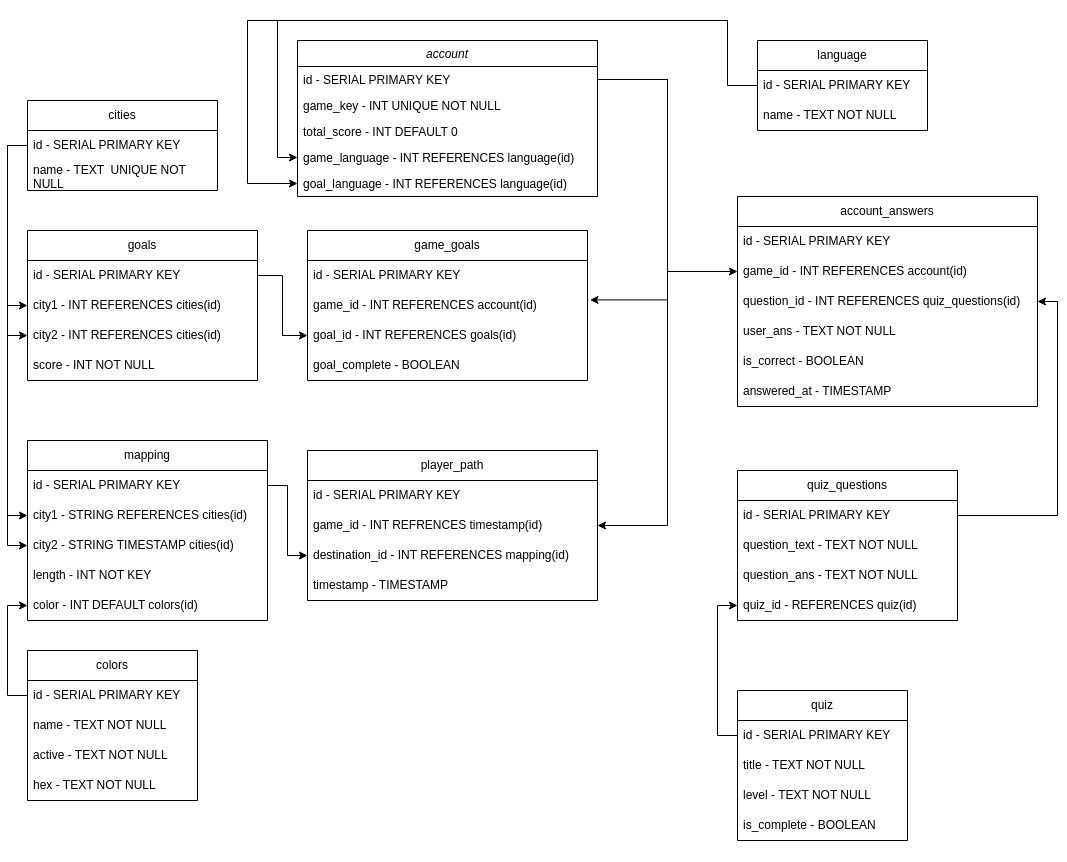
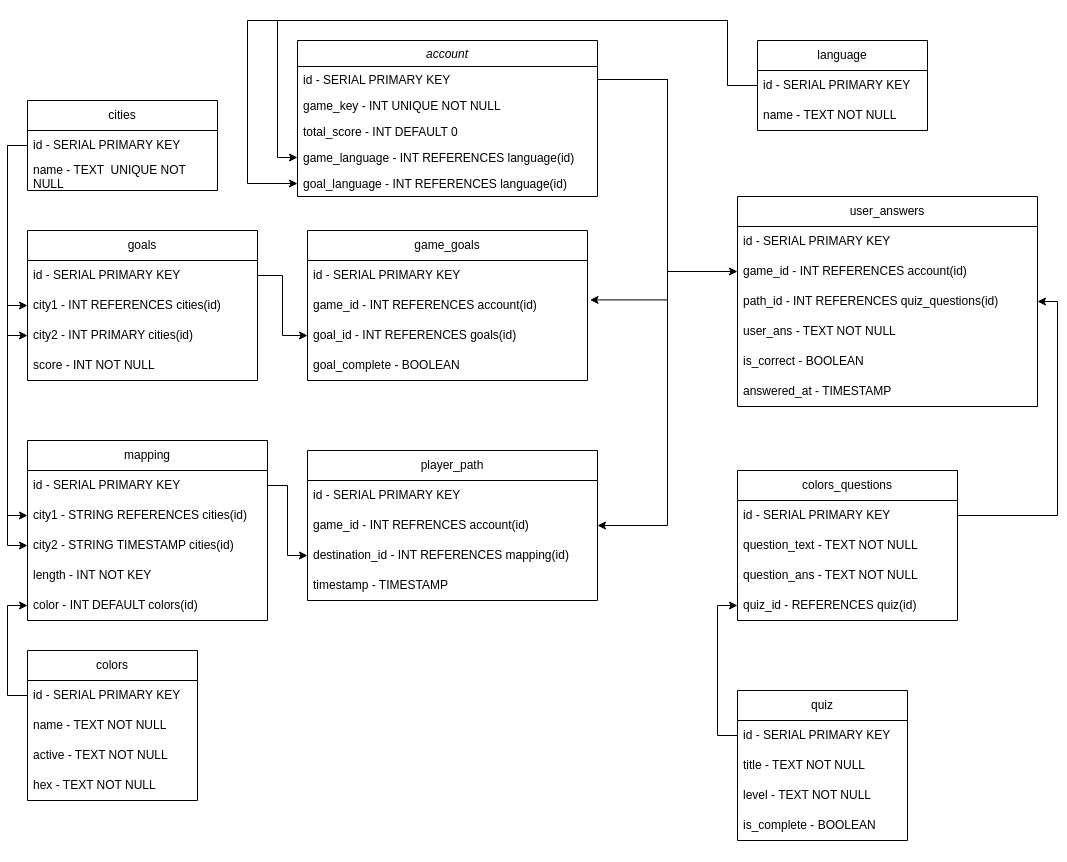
- <mxCell id="51" value="account_answers" style="swimlane;fontStyle=0;childLayout=stackLayout;horizontal=1;startSize=30;horizontalStack=0;resizeParent=1;resizeParentMax=0;resizeLast=0;collapsible=1;marginBottom=0;whiteSpace=wrap;html=1;" parent="1" vertex="1"><mxGeometry x="730" y="196" width="300" height="210" as="geometry" /></mxCell>
+ <mxCell id="51" value="user_answers" style="swimlane;fontStyle=0;childLayout=stackLayout;horizontal=1;startSize=30;horizontalStack=0;resizeParent=1;resizeParentMax=0;resizeLast=0;collapsible=1;marginBottom=0;whiteSpace=wrap;html=1;" parent="1" vertex="1"><mxGeometry x="730" y="196" width="300" height="210" as="geometry" /></mxCell>
- <mxCell id="54" value="question_id - INT REFERENCES quiz_questions(id)" style="text;strokeColor=none;fillColor=none;align=left;verticalAlign=middle;spacingLeft=4;spacingRight=4;overflow=hidden;points=[[0,0.5],[1,0.5]];portConstraint=eastwest;rotatable=0;whiteSpace=wrap;html=1;" parent="51" vertex="1"><mxGeometry y="90" width="300" height="30" as="geometry" /></mxCell>
+ <mxCell id="54" value="path_id - INT REFERENCES quiz_questions(id)" style="text;strokeColor=none;fillColor=none;align=left;verticalAlign=middle;spacingLeft=4;spacingRight=4;overflow=hidden;points=[[0,0.5],[1,0.5]];portConstraint=eastwest;rotatable=0;whiteSpace=wrap;html=1;" parent="51" vertex="1"><mxGeometry y="90" width="300" height="30" as="geometry" /></mxCell>
- <mxCell id="11" value="city2 - INT REFERENCES cities(id)" style="text;strokeColor=none;fillColor=none;align=left;verticalAlign=middle;spacingLeft=4;spacingRight=4;overflow=hidden;points=[[0,0.5],[1,0.5]];portConstraint=eastwest;rotatable=0;whiteSpace=wrap;html=1;" parent="8" vertex="1"><mxGeometry y="90" width="230" height="30" as="geometry" /></mxCell>
+ <mxCell id="11" value="city2 - INT PRIMARY cities(id)" style="text;strokeColor=none;fillColor=none;align=left;verticalAlign=middle;spacingLeft=4;spacingRight=4;overflow=hidden;points=[[0,0.5],[1,0.5]];portConstraint=eastwest;rotatable=0;whiteSpace=wrap;html=1;" parent="8" vertex="1"><mxGeometry y="90" width="230" height="30" as="geometry" /></mxCell>
- <mxCell id="58" value="quiz_questions" style="swimlane;fontStyle=0;childLayout=stackLayout;horizontal=1;startSize=30;horizontalStack=0;resizeParent=1;resizeParentMax=0;resizeLast=0;collapsible=1;marginBottom=0;whiteSpace=wrap;html=1;" parent="1" vertex="1"><mxGeometry x="730" y="470" width="220" height="150" as="geometry" /></mxCell>
+ <mxCell id="58" value="colors_questions" style="swimlane;fontStyle=0;childLayout=stackLayout;horizontal=1;startSize=30;horizontalStack=0;resizeParent=1;resizeParentMax=0;resizeLast=0;collapsible=1;marginBottom=0;whiteSpace=wrap;html=1;" parent="1" vertex="1"><mxGeometry x="730" y="470" width="220" height="150" as="geometry" /></mxCell>
- <mxCell id="33" value="game_id - INT REFRENCES timestamp(id)" style="text;strokeColor=none;fillColor=none;align=left;verticalAlign=middle;spacingLeft=4;spacingRight=4;overflow=hidden;points=[[0,0.5],[1,0.5]];portConstraint=eastwest;rotatable=0;whiteSpace=wrap;html=1;" parent="31" vertex="1"><mxGeometry y="60" width="290" height="30" as="geometry" /></mxCell>
+ <mxCell id="33" value="game_id - INT REFRENCES account(id)" style="text;strokeColor=none;fillColor=none;align=left;verticalAlign=middle;spacingLeft=4;spacingRight=4;overflow=hidden;points=[[0,0.5],[1,0.5]];portConstraint=eastwest;rotatable=0;whiteSpace=wrap;html=1;" parent="31" vertex="1"><mxGeometry y="60" width="290" height="30" as="geometry" /></mxCell>
